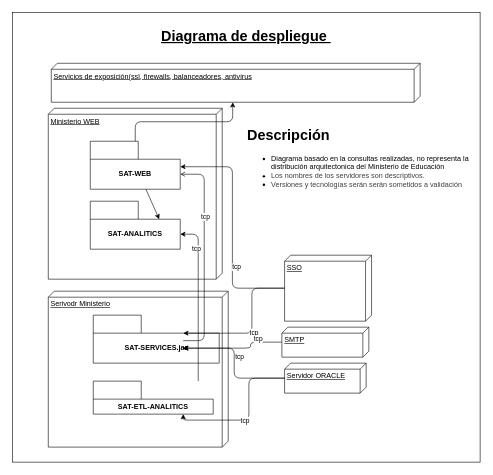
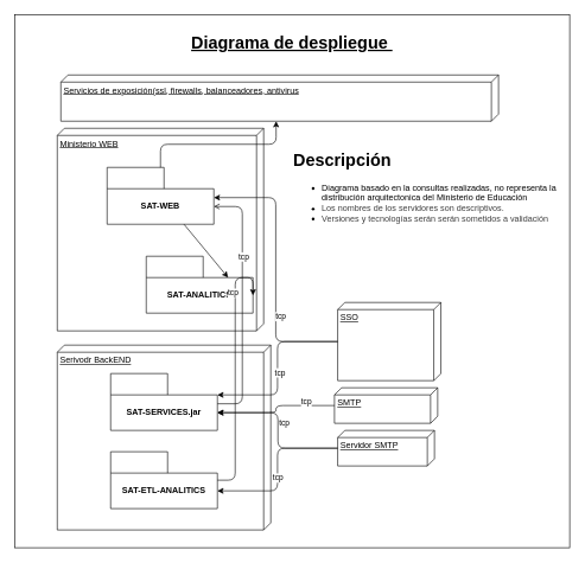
- <mxCell id="7" value="SAT-ANALITICS" style="shape=folder;fontStyle=1;tabWidth=80;tabHeight=30;tabPosition=left;html=1;boundedLbl=1;whiteSpace=wrap;" parent="1" vertex="1"><mxGeometry x="150" y="335" width="150" height="80" as="geometry" /></mxCell>
+ <mxCell id="7" value="SAT-ANALITICS" style="shape=folder;fontStyle=1;tabWidth=80;tabHeight=30;tabPosition=left;html=1;boundedLbl=1;whiteSpace=wrap;" parent="1" vertex="1"><mxGeometry x="205" y="360" width="150" height="80" as="geometry" /></mxCell>
- <mxCell id="4" value="Serivodr Ministerio" style="verticalAlign=top;align=left;spacingTop=8;spacingLeft=2;spacingRight=12;shape=cube;size=10;direction=south;fontStyle=4;html=1;whiteSpace=wrap;" parent="1" vertex="1"><mxGeometry x="80" y="485" width="300" height="260" as="geometry" /></mxCell>
+ <mxCell id="4" value="Serivodr BackEND" style="verticalAlign=top;align=left;spacingTop=8;spacingLeft=2;spacingRight=12;shape=cube;size=10;direction=south;fontStyle=4;html=1;whiteSpace=wrap;" parent="1" vertex="1"><mxGeometry x="80" y="485" width="300" height="260" as="geometry" /></mxCell>
- <mxCell id="8" value="SAT-SERVICES.jar" style="shape=folder;fontStyle=1;tabWidth=80;tabHeight=30;tabPosition=left;html=1;boundedLbl=1;whiteSpace=wrap;" parent="1" vertex="1"><mxGeometry x="155" y="525" width="210" height="80" as="geometry" /></mxCell>
+ <mxCell id="8" value="SAT-SERVICES.jar" style="shape=folder;fontStyle=1;tabWidth=80;tabHeight=30;tabPosition=left;html=1;boundedLbl=1;whiteSpace=wrap;" parent="1" vertex="1"><mxGeometry x="155" y="525" width="150" height="80" as="geometry" /></mxCell>
- <mxCell id="5" value="Servidor ORACLE" style="verticalAlign=top;align=left;spacingTop=8;spacingLeft=2;spacingRight=12;shape=cube;size=10;direction=south;fontStyle=4;html=1;whiteSpace=wrap;" parent="1" vertex="1"><mxGeometry x="474" y="605" width="136" height="50" as="geometry" /></mxCell>
+ <mxCell id="5" value="Servidor SMTP" style="verticalAlign=top;align=left;spacingTop=8;spacingLeft=2;spacingRight=12;shape=cube;size=10;direction=south;fontStyle=4;html=1;whiteSpace=wrap;" parent="1" vertex="1"><mxGeometry x="474" y="605" width="136" height="50" as="geometry" /></mxCell>
- <mxCell id="9" value="SAT-ETL-ANALITICS" style="shape=folder;fontStyle=1;tabWidth=80;tabHeight=30;tabPosition=left;html=1;boundedLbl=1;whiteSpace=wrap;" parent="1" vertex="1"><mxGeometry x="155" y="635" width="200" height="55" as="geometry" /></mxCell>
+ <mxCell id="9" value="SAT-ETL-ANALITICS" style="shape=folder;fontStyle=1;tabWidth=80;tabHeight=30;tabPosition=left;html=1;boundedLbl=1;whiteSpace=wrap;" parent="1" vertex="1"><mxGeometry x="155" y="635" width="150" height="80" as="geometry" /></mxCell>
